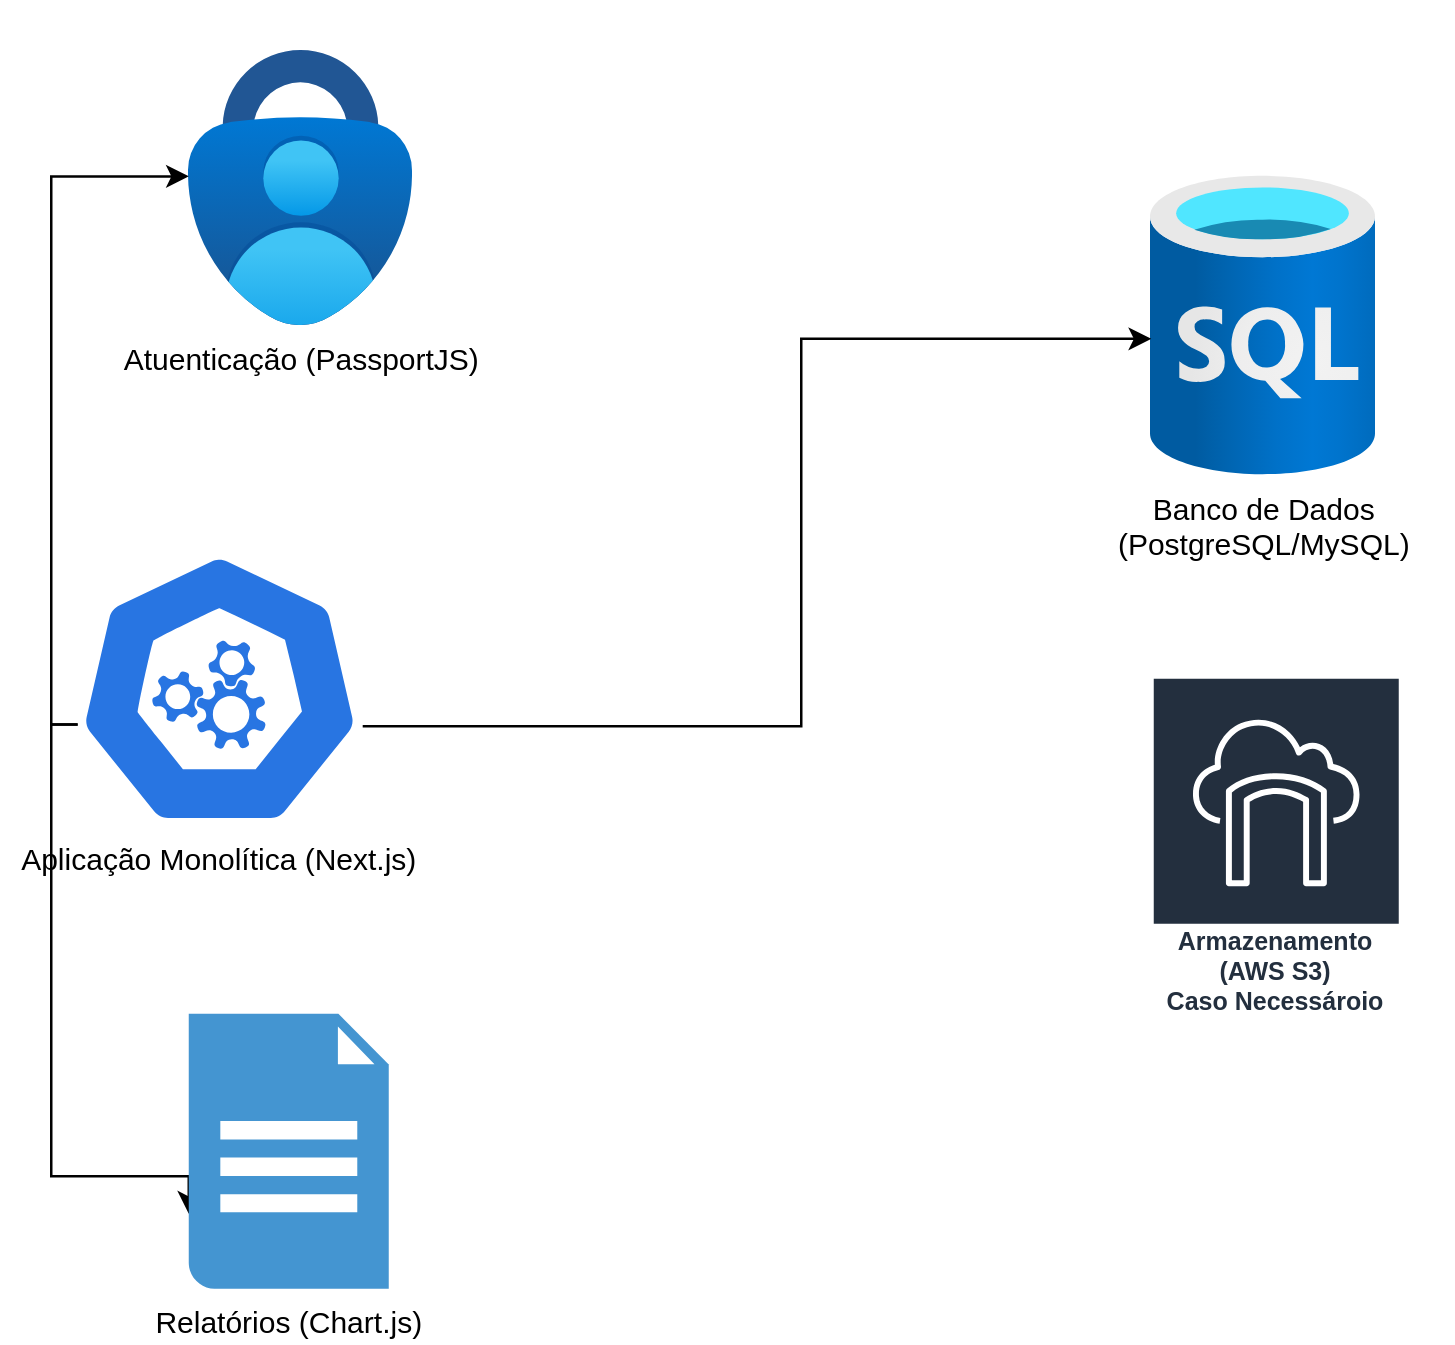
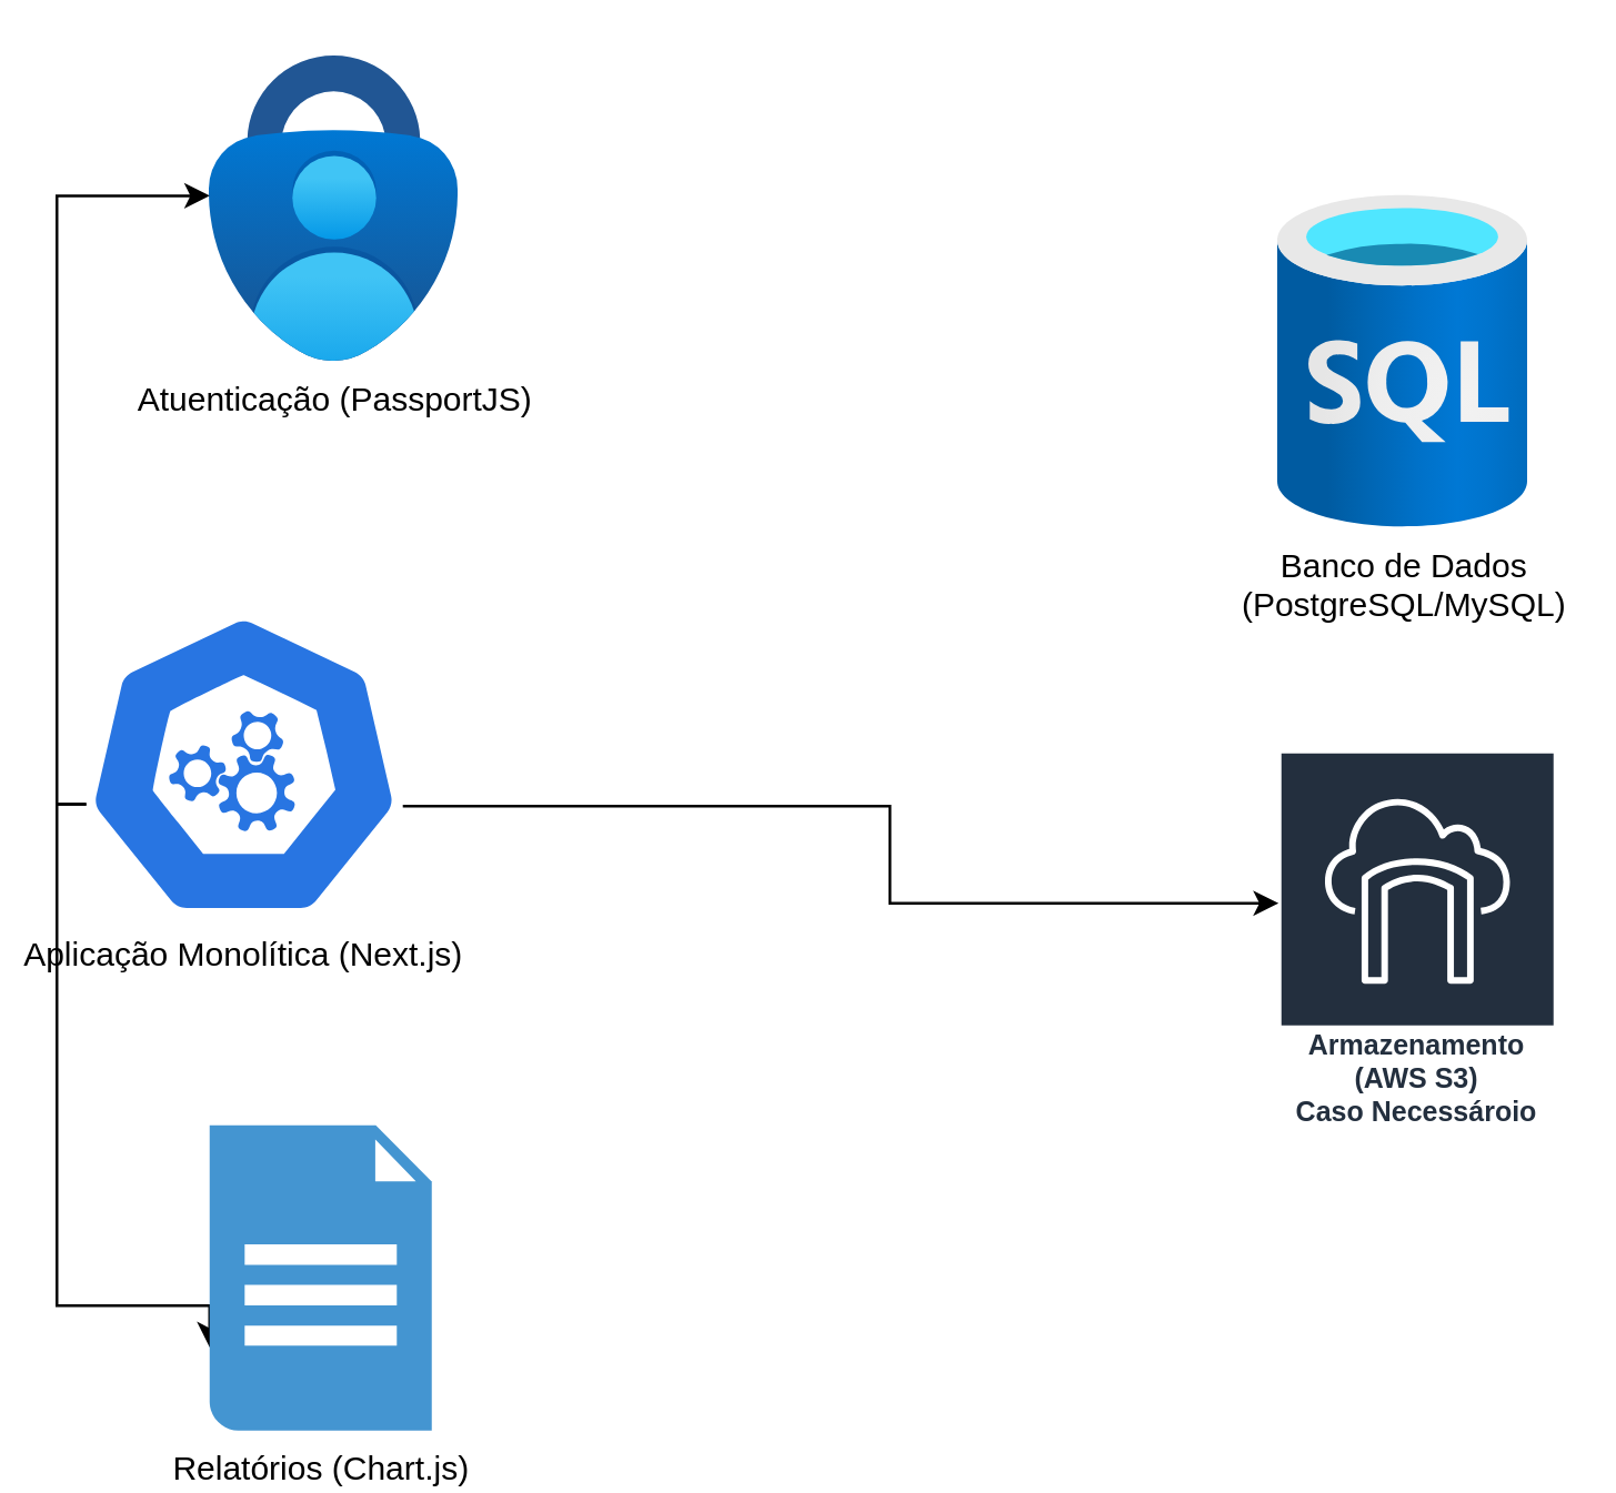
- <mxCell id="9" style="edgeStyle=orthogonalEdgeStyle;rounded=0;orthogonalLoop=1;jettySize=auto;html=1;entryX=0;entryY=0.542;entryDx=0;entryDy=0;entryPerimeter=0;" edge="1" parent="1" source="5" target="6"><mxGeometry relative="1" as="geometry"><Array as="points"><mxPoint x="320" y="290" /><mxPoint x="320" y="135" /></Array></mxGeometry></mxCell>
+ <mxCell id="3" style="edgeStyle=orthogonalEdgeStyle;rounded=0;orthogonalLoop=1;jettySize=auto;html=1;" edge="1" parent="1" source="5" target="7"><mxGeometry relative="1" as="geometry"><Array as="points"><mxPoint x="320" y="290" /><mxPoint x="320" y="325" /></Array></mxGeometry></mxCell>
